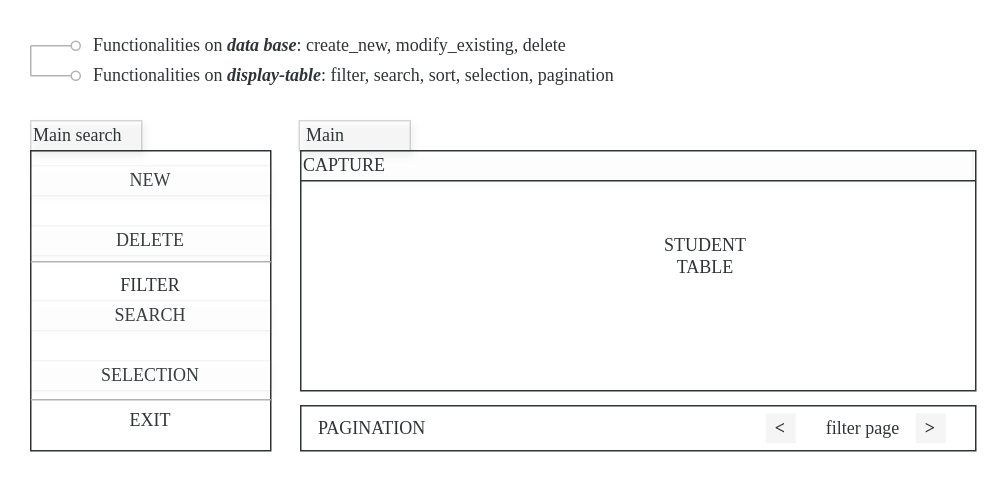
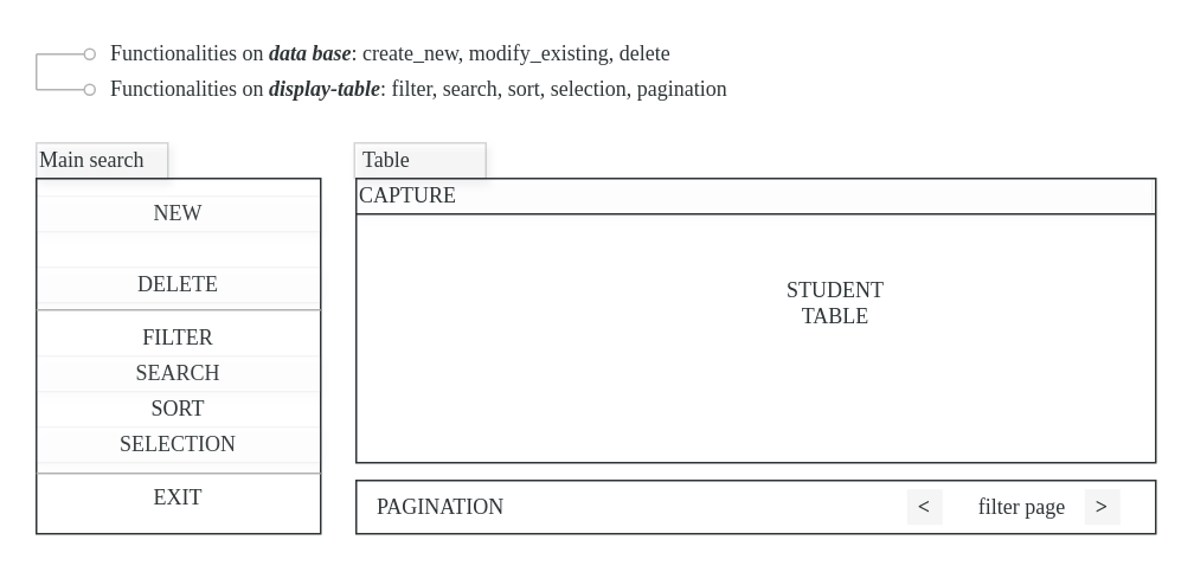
- <mxCell id="3" value="Main" style="text;html=1;strokeColor=none;fillColor=none;align=left;verticalAlign=middle;whiteSpace=wrap;rounded=0;fontFamily=Fira Code;fontSource=https%3A%2F%2Ffonts.googleapis.com%2Fcss2%3Ffamily%3DFira%2BCode%3Awght%40300%26display%3Dswap';fontColor=#2F3537;" vertex="1" parent="1"><mxGeometry x="202" y="80" width="110" height="20" as="geometry" /></mxCell>
+ <mxCell id="3" value="Table" style="text;html=1;strokeColor=none;fillColor=none;align=left;verticalAlign=middle;whiteSpace=wrap;rounded=0;fontFamily=Fira Code;fontSource=https%3A%2F%2Ffonts.googleapis.com%2Fcss2%3Ffamily%3DFira%2BCode%3Awght%40300%26display%3Dswap';fontColor=#2F3537;" vertex="1" parent="1"><mxGeometry x="202" y="80" width="110" height="20" as="geometry" /></mxCell>
+ <mxCell id="13" value="SORT" style="text;html=1;strokeColor=none;fillColor=none;align=center;verticalAlign=middle;whiteSpace=wrap;rounded=0;fontFamily=Fira Code;fontSource=https%3A%2F%2Ffonts.googleapis.com%2Fcss2%3Ffamily%3DFira%2BCode%3Awght%40300%26display%3Dswap';fontColor=#2F3537;" vertex="1" parent="1"><mxGeometry x="20" y="220" width="160" height="20" as="geometry" /></mxCell>
